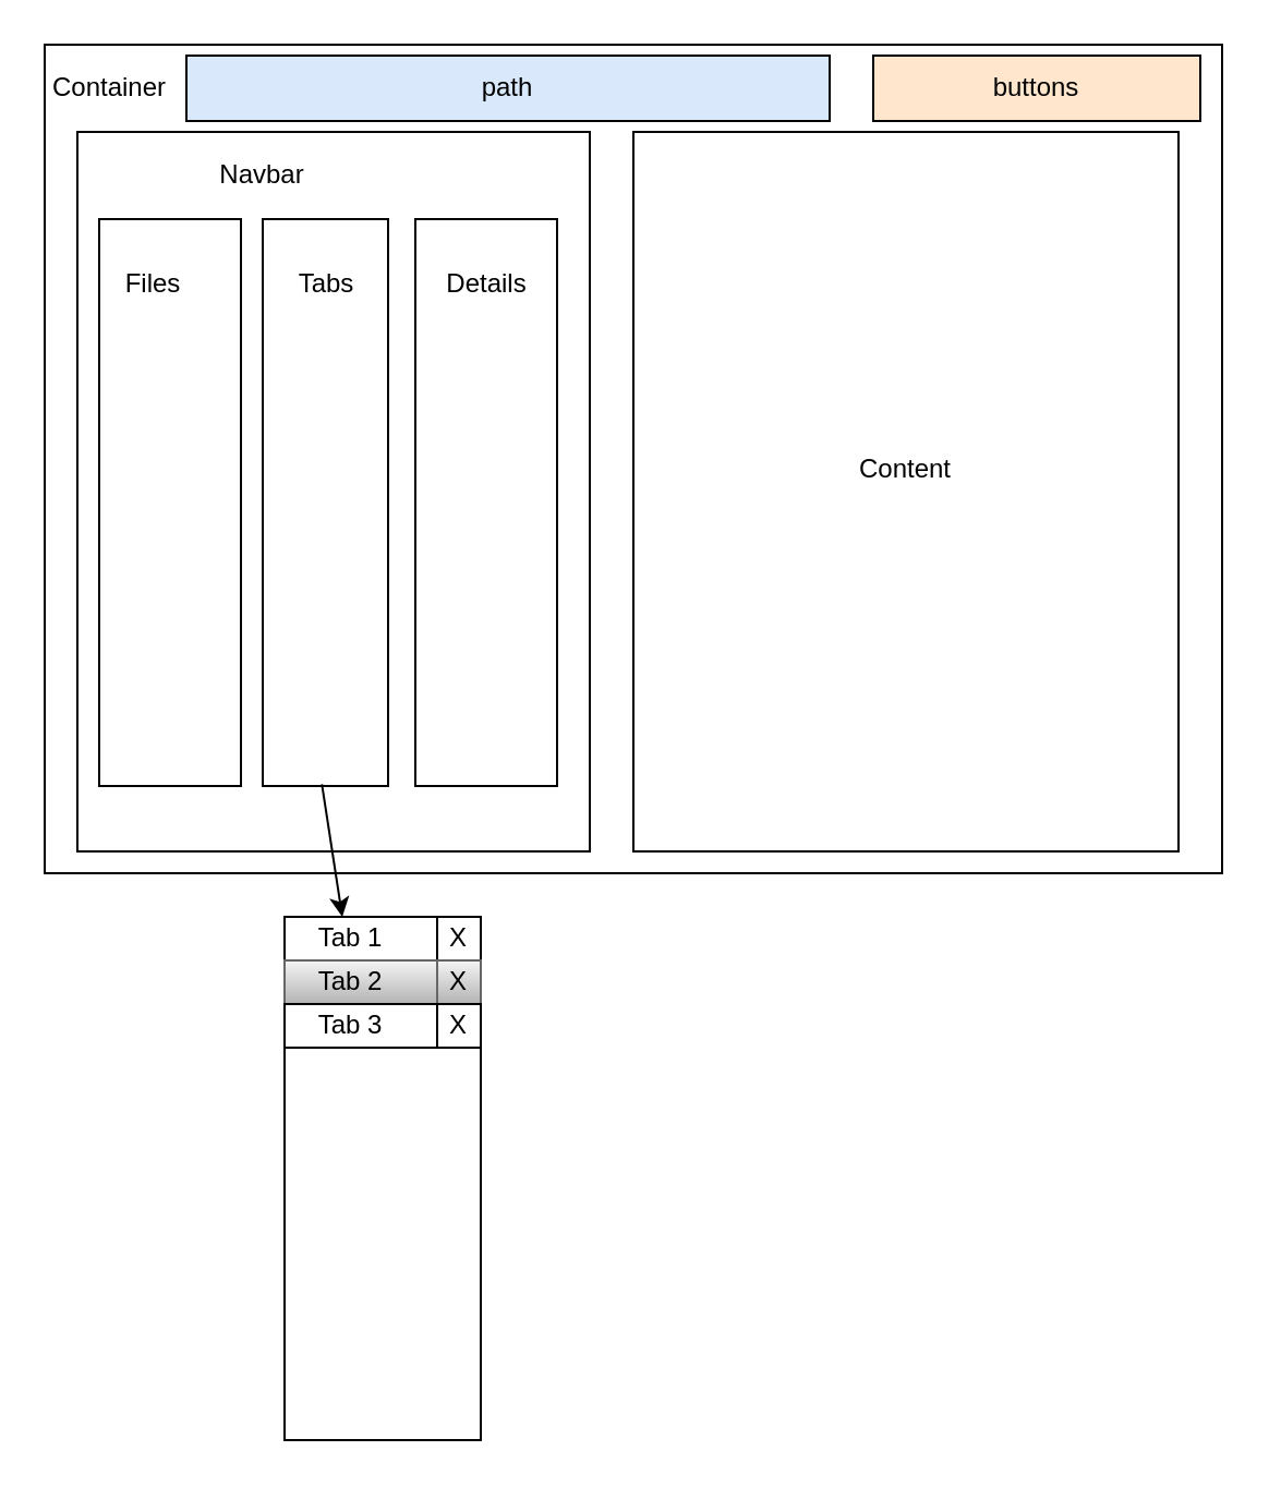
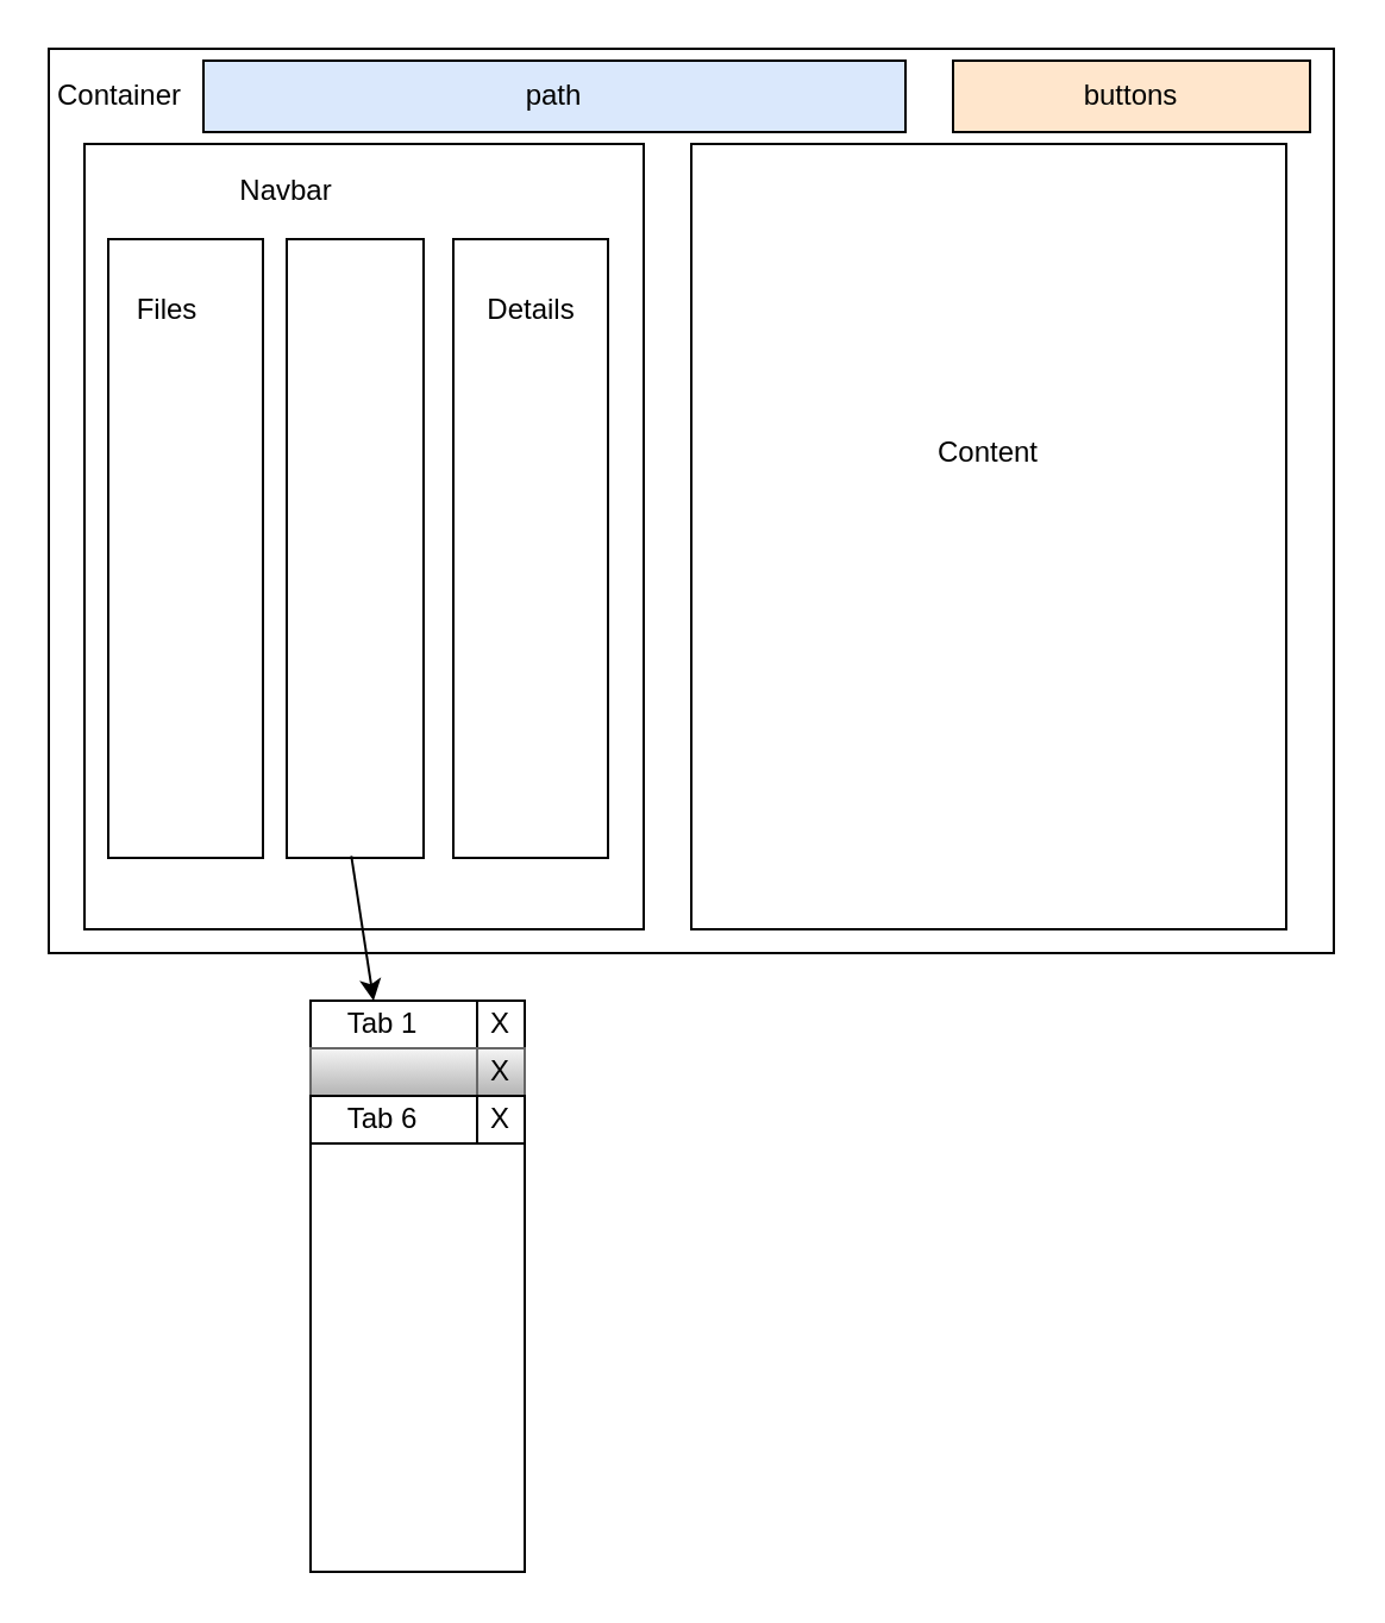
- <mxCell id="15" value="Tabs" style="text;html=1;align=center;verticalAlign=middle;resizable=0;points=[];autosize=1;strokeColor=none;" vertex="1" parent="1"><mxGeometry x="128.75" y="120" width="40" height="20" as="geometry" /></mxCell>
- <mxCell id="11" value="Content" style="text;html=1;strokeColor=none;fillColor=none;align=center;verticalAlign=middle;whiteSpace=wrap;rounded=0;" parent="1" vertex="1"><mxGeometry x="395" y="205" width="40" height="20" as="geometry" /></mxCell>
+ <mxCell id="11" value="Content" style="text;html=1;strokeColor=none;fillColor=none;align=center;verticalAlign=middle;whiteSpace=wrap;rounded=0;" parent="1" vertex="1"><mxGeometry x="395" y="180" width="40" height="20" as="geometry" /></mxCell>
- <mxCell id="24" value="Tab 2" style="text;html=1;align=center;verticalAlign=middle;resizable=0;points=[];autosize=1;strokeColor=none;" vertex="1" parent="22"><mxGeometry x="10" width="40" height="20" as="geometry" /></mxCell>
- <mxCell id="28" value="Tab 3" style="text;html=1;align=center;verticalAlign=middle;resizable=0;points=[];autosize=1;strokeColor=none;" vertex="1" parent="26"><mxGeometry x="10" width="40" height="20" as="geometry" /></mxCell>
+ <mxCell id="28" value="Tab 6" style="text;html=1;align=center;verticalAlign=middle;resizable=0;points=[];autosize=1;strokeColor=none;" vertex="1" parent="26"><mxGeometry x="10" width="40" height="20" as="geometry" /></mxCell>
